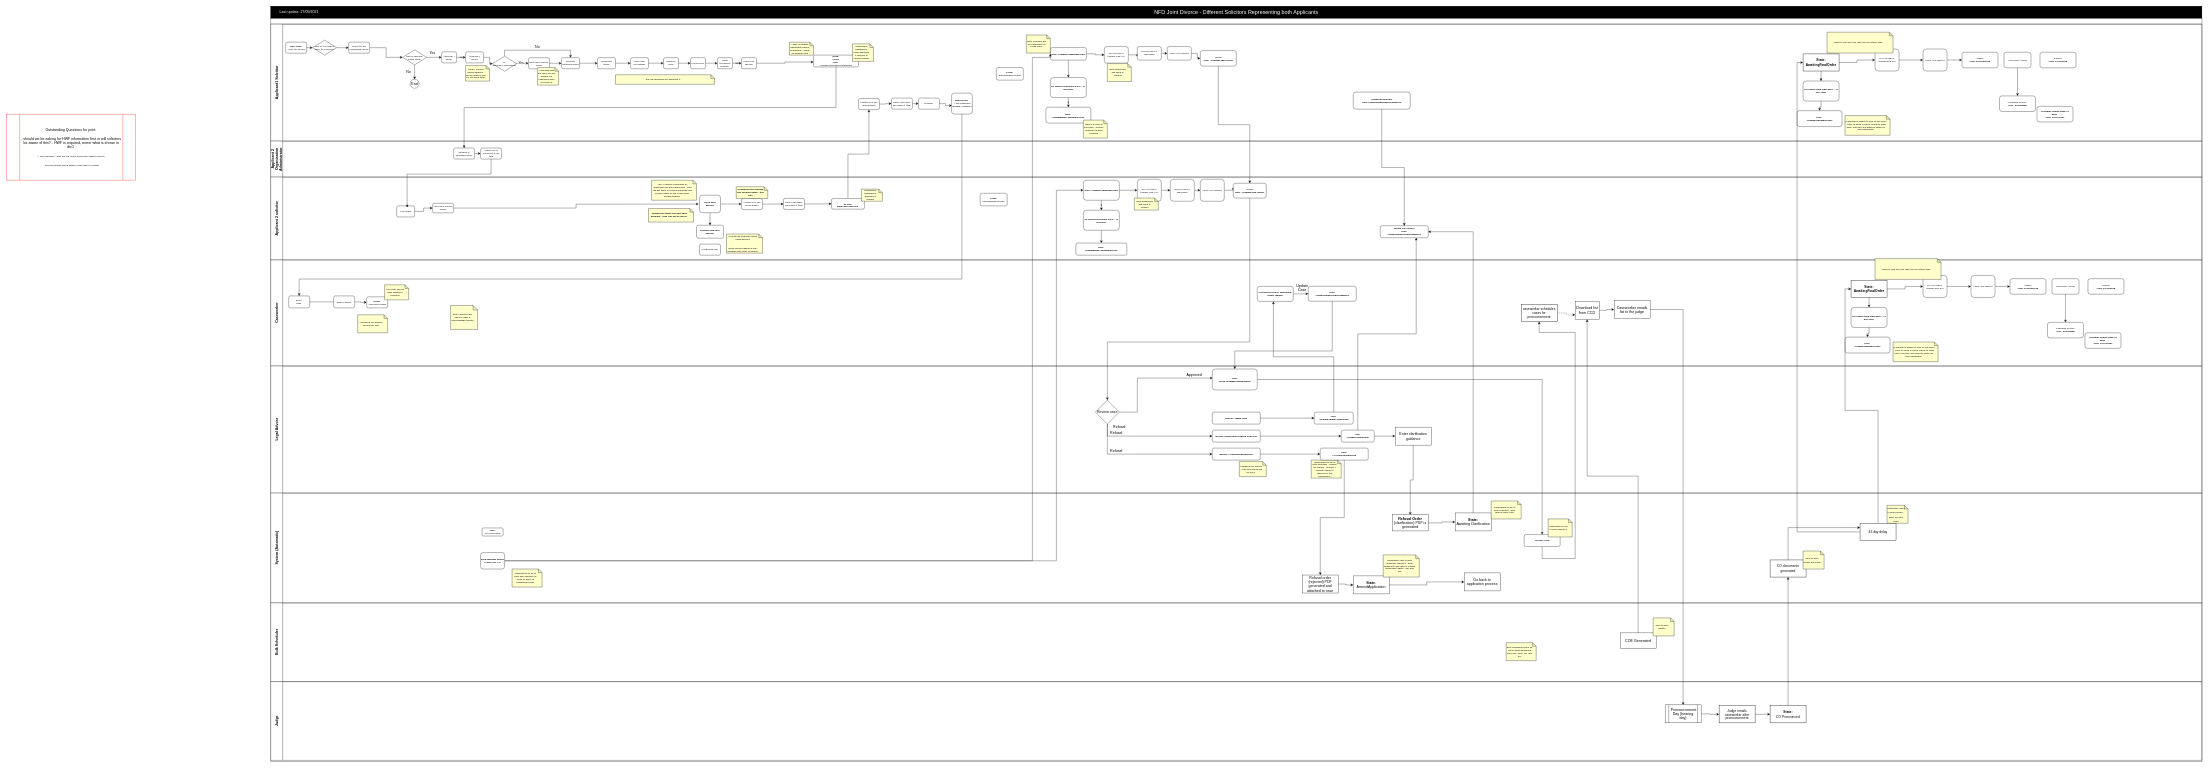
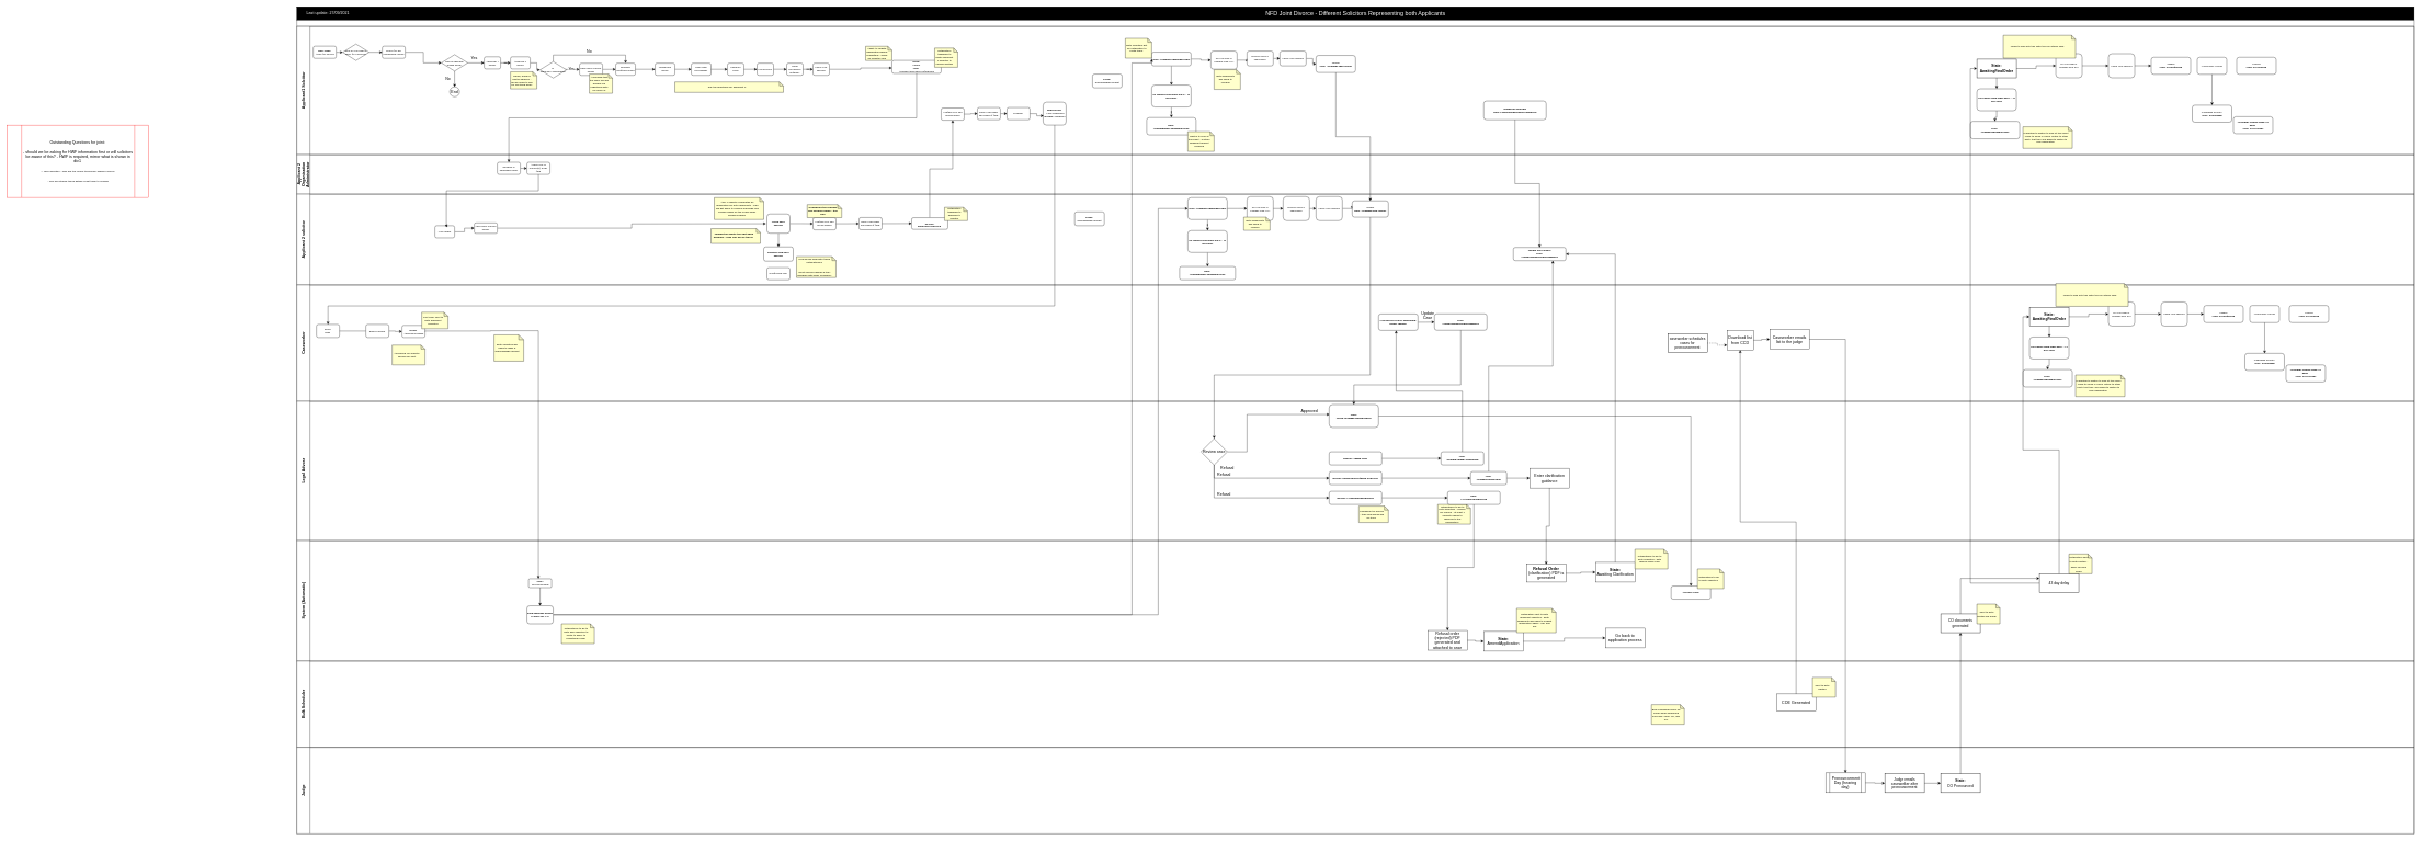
- <mxCell id="252" style="edgeStyle=orthogonalEdgeStyle;rounded=0;orthogonalLoop=1;jettySize=auto;html=1;entryX=0.5;entryY=1;entryDx=0;entryDy=0;" parent="2" source="220" target="149" edge="1"><mxGeometry relative="1" as="geometry"><mxPoint x="4270" y="1210" as="targetPoint" /><Array as="points"><mxPoint x="4240" y="1802" /><mxPoint x="4350" y="1802" /><mxPoint x="4350" y="1048" /><mxPoint x="4230" y="1048" /></Array></mxGeometry></mxCell>
+ <mxCell id="187" style="edgeStyle=orthogonalEdgeStyle;rounded=0;orthogonalLoop=1;jettySize=auto;html=1;exitX=1;exitY=0.5;exitDx=0;exitDy=0;" parent="2" source="137" target="201" edge="1"><mxGeometry relative="1" as="geometry"><Array as="points"><mxPoint x="590" y="946.25" /><mxPoint x="590" y="945.25" /><mxPoint x="735" y="945.25" /></Array></mxGeometry></mxCell>
+ <mxCell id="204" style="edgeStyle=orthogonalEdgeStyle;rounded=0;orthogonalLoop=1;jettySize=auto;html=1;" parent="193" source="201" target="203" edge="1"><mxGeometry relative="1" as="geometry" /></mxCell>
